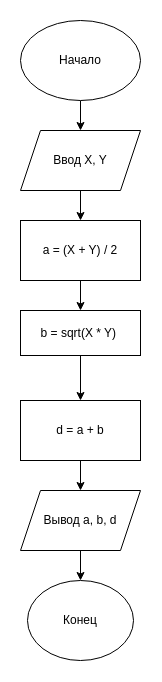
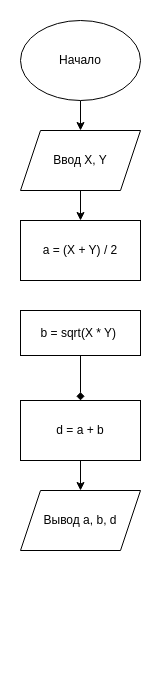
- <mxCell id="6" value="" style="edgeStyle=orthogonalEdgeStyle;rounded=0;orthogonalLoop=1;jettySize=auto;html=1;" edge="1" parent="1" source="7" target="9"><mxGeometry relative="1" as="geometry" /></mxCell>
- <mxCell id="8" value="" style="edgeStyle=orthogonalEdgeStyle;rounded=0;orthogonalLoop=1;jettySize=auto;html=1;" edge="1" parent="1" source="9" target="11"><mxGeometry relative="1" as="geometry" /></mxCell>
+ <mxCell id="8" value="" style="edgeStyle=orthogonalEdgeStyle;rounded=0;orthogonalLoop=1;jettySize=auto;html=1;endArrow=diamond;" edge="1" parent="1" source="9" target="11"><mxGeometry relative="1" as="geometry" /></mxCell>
- <mxCell id="12" value="" style="edgeStyle=orthogonalEdgeStyle;rounded=0;orthogonalLoop=1;jettySize=auto;html=1;" edge="1" parent="1" source="13" target="14"><mxGeometry relative="1" as="geometry" /></mxCell>
- <mxCell id="14" value="Конец" style="ellipse;whiteSpace=wrap;html=1;" vertex="1" parent="1"><mxGeometry x="27" y="580" width="106" height="80" as="geometry" /></mxCell>
